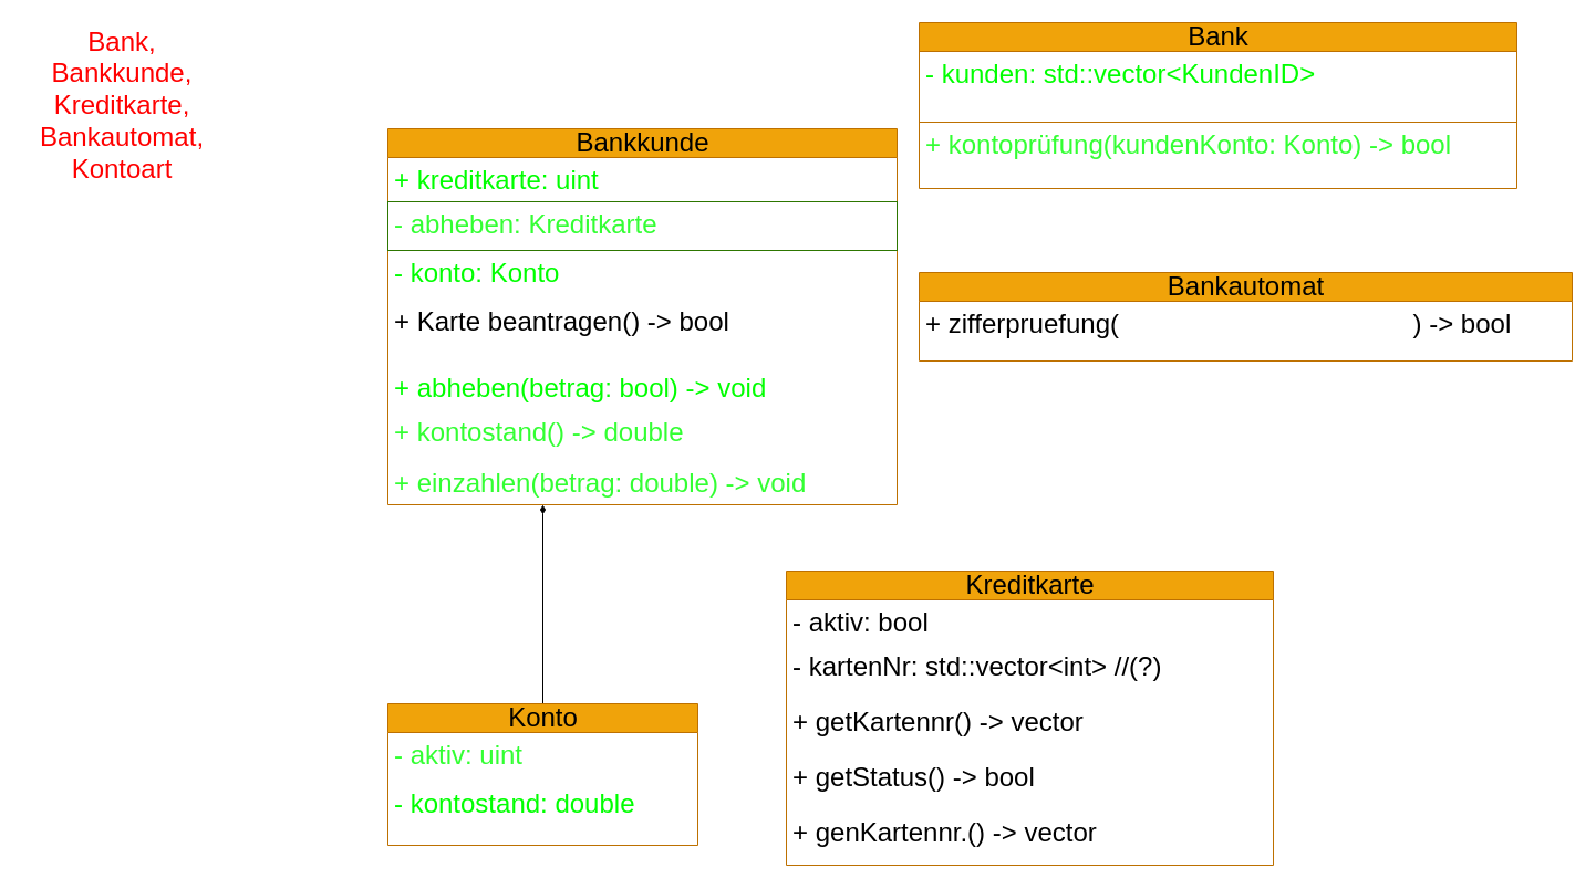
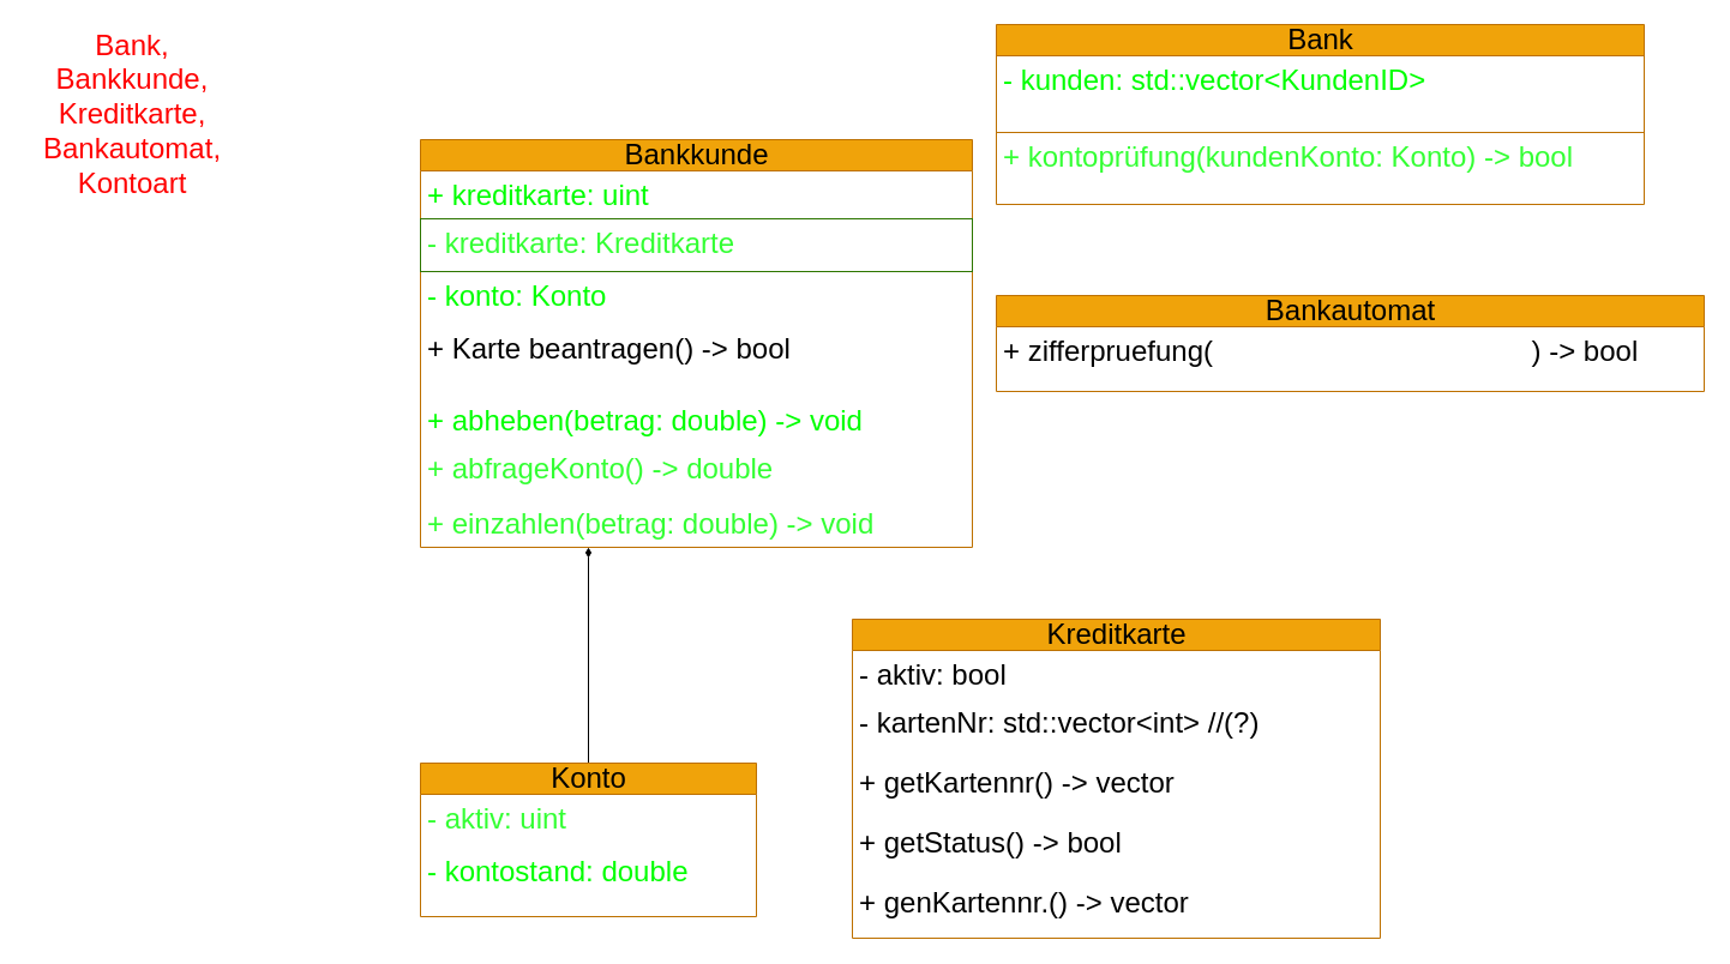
- <mxCell id="8" value="&lt;font data-darkreader-inline-color=&quot;&quot; style=&quot;--darkreader-inline-color: #3dff3d;&quot; color=&quot;#33ff33&quot;&gt;- abheben: Kreditkarte&lt;br&gt;&lt;/font&gt;" style="text;strokeColor=#2D7600;fillColor=none;align=left;verticalAlign=top;spacingLeft=4;spacingRight=4;overflow=hidden;rotatable=0;points=[[0,0.5],[1,0.5]];portConstraint=eastwest;whiteSpace=wrap;html=1;fontSize=24;fontColor=#ffffff;" parent="6" vertex="1"><mxGeometry y="66" width="460" height="44" as="geometry" /></mxCell>
+ <mxCell id="8" value="&lt;font data-darkreader-inline-color=&quot;&quot; style=&quot;--darkreader-inline-color: #3dff3d;&quot; color=&quot;#33ff33&quot;&gt;- kreditkarte: Kreditkarte&lt;br&gt;&lt;/font&gt;" style="text;strokeColor=#2D7600;fillColor=none;align=left;verticalAlign=top;spacingLeft=4;spacingRight=4;overflow=hidden;rotatable=0;points=[[0,0.5],[1,0.5]];portConstraint=eastwest;whiteSpace=wrap;html=1;fontSize=24;fontColor=#ffffff;" parent="6" vertex="1"><mxGeometry y="66" width="460" height="44" as="geometry" /></mxCell>
- <mxCell id="11" value="&lt;font data-darkreader-inline-color=&quot;&quot; style=&quot;--darkreader-inline-color: #1aff1a;&quot; color=&quot;#00ff00&quot;&gt;+ abheben(betrag: bool) -&amp;gt; void&lt;/font&gt;" style="text;strokeColor=none;fillColor=none;align=left;verticalAlign=top;spacingLeft=4;spacingRight=4;overflow=hidden;rotatable=0;points=[[0,0.5],[1,0.5]];portConstraint=eastwest;whiteSpace=wrap;html=1;fontSize=24;" parent="6" vertex="1"><mxGeometry y="214" width="460" height="40" as="geometry" /></mxCell>
+ <mxCell id="11" value="&lt;font data-darkreader-inline-color=&quot;&quot; style=&quot;--darkreader-inline-color: #1aff1a;&quot; color=&quot;#00ff00&quot;&gt;+ abheben(betrag: double) -&amp;gt; void&lt;/font&gt;" style="text;strokeColor=none;fillColor=none;align=left;verticalAlign=top;spacingLeft=4;spacingRight=4;overflow=hidden;rotatable=0;points=[[0,0.5],[1,0.5]];portConstraint=eastwest;whiteSpace=wrap;html=1;fontSize=24;" parent="6" vertex="1"><mxGeometry y="214" width="460" height="40" as="geometry" /></mxCell>
- <mxCell id="12" value="&lt;div&gt;&lt;font data-darkreader-inline-color=&quot;&quot; style=&quot;--darkreader-inline-color: #3dff3d;&quot; color=&quot;#33ff33&quot;&gt;+ kontostand() -&amp;gt; double&lt;/font&gt;&lt;/div&gt;" style="text;strokeColor=none;fillColor=none;align=left;verticalAlign=top;spacingLeft=4;spacingRight=4;overflow=hidden;rotatable=0;points=[[0,0.5],[1,0.5]];portConstraint=eastwest;whiteSpace=wrap;html=1;fontSize=24;" parent="6" vertex="1"><mxGeometry y="254" width="460" height="46" as="geometry" /></mxCell>
+ <mxCell id="12" value="&lt;div&gt;&lt;font data-darkreader-inline-color=&quot;&quot; style=&quot;--darkreader-inline-color: #3dff3d;&quot; color=&quot;#33ff33&quot;&gt;+ abfrageKonto() -&amp;gt; double&lt;/font&gt;&lt;/div&gt;" style="text;strokeColor=none;fillColor=none;align=left;verticalAlign=top;spacingLeft=4;spacingRight=4;overflow=hidden;rotatable=0;points=[[0,0.5],[1,0.5]];portConstraint=eastwest;whiteSpace=wrap;html=1;fontSize=24;" parent="6" vertex="1"><mxGeometry y="254" width="460" height="46" as="geometry" /></mxCell>
